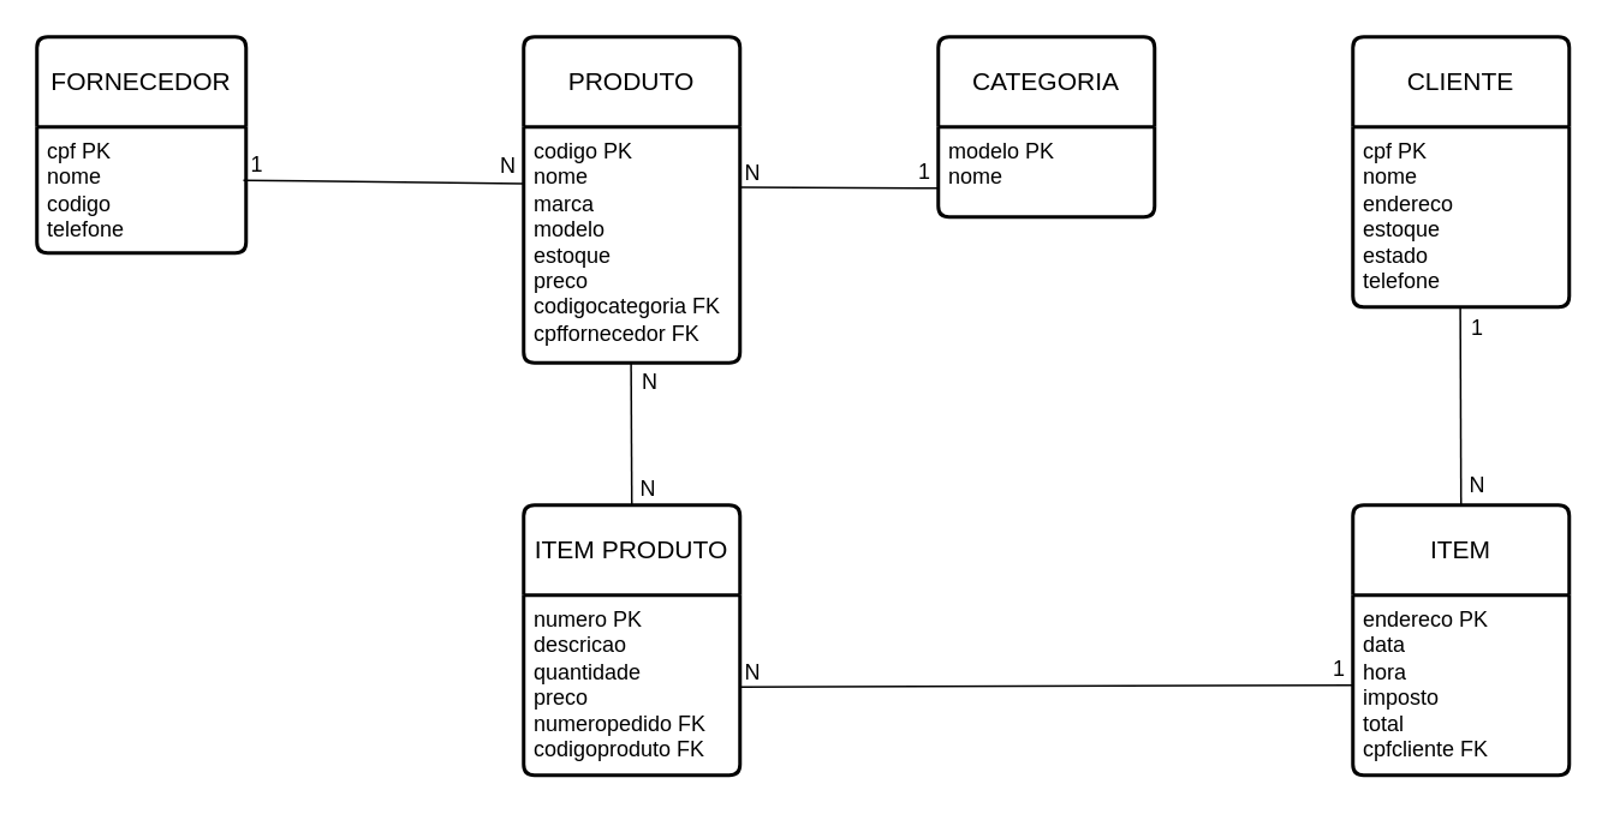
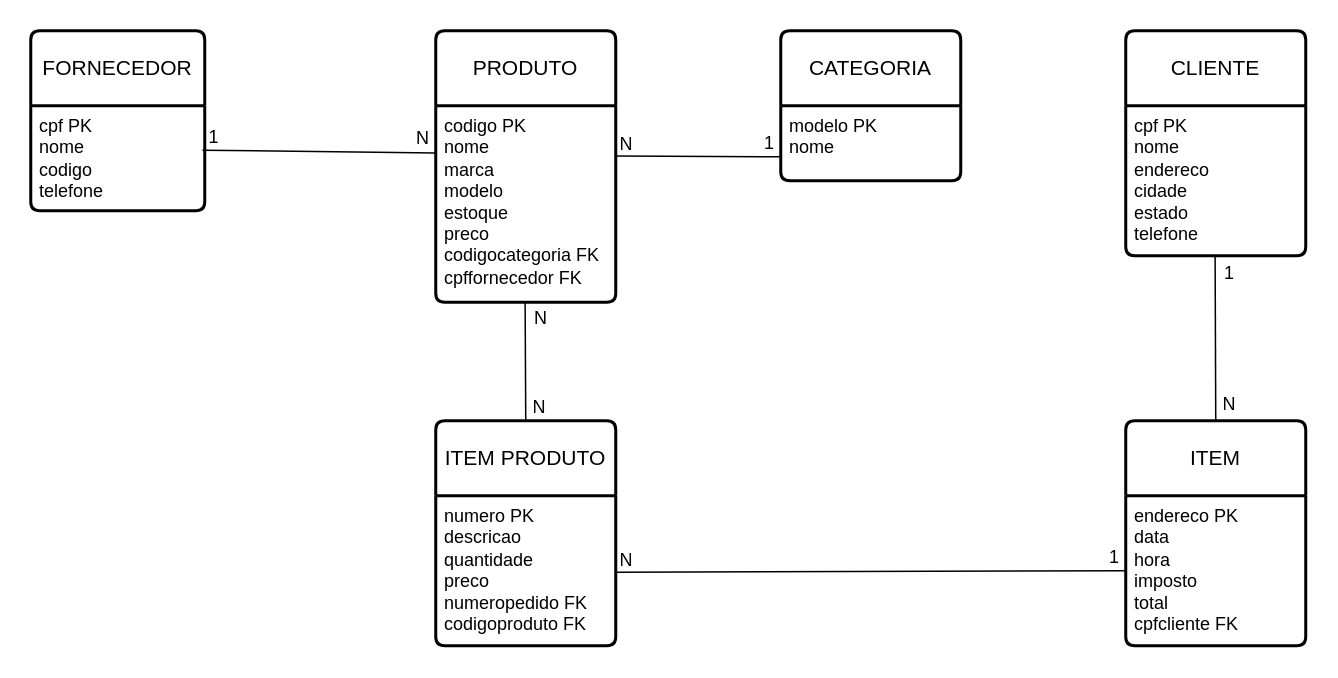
- <mxCell id="3" value="cpf PK&lt;br&gt;nome&lt;br&gt;endereco&lt;br&gt;estoque&lt;br&gt;estado&lt;br&gt;telefone" style="align=left;strokeColor=none;fillColor=none;spacingLeft=4;fontSize=12;verticalAlign=top;resizable=0;rotatable=0;part=1;html=1;" vertex="1" parent="2"><mxGeometry y="50" width="120" height="100" as="geometry" /></mxCell>
+ <mxCell id="3" value="cpf PK&lt;br&gt;nome&lt;br&gt;endereco&lt;br&gt;cidade&lt;br&gt;estado&lt;br&gt;telefone" style="align=left;strokeColor=none;fillColor=none;spacingLeft=4;fontSize=12;verticalAlign=top;resizable=0;rotatable=0;part=1;html=1;" vertex="1" parent="2"><mxGeometry y="50" width="120" height="100" as="geometry" /></mxCell>
